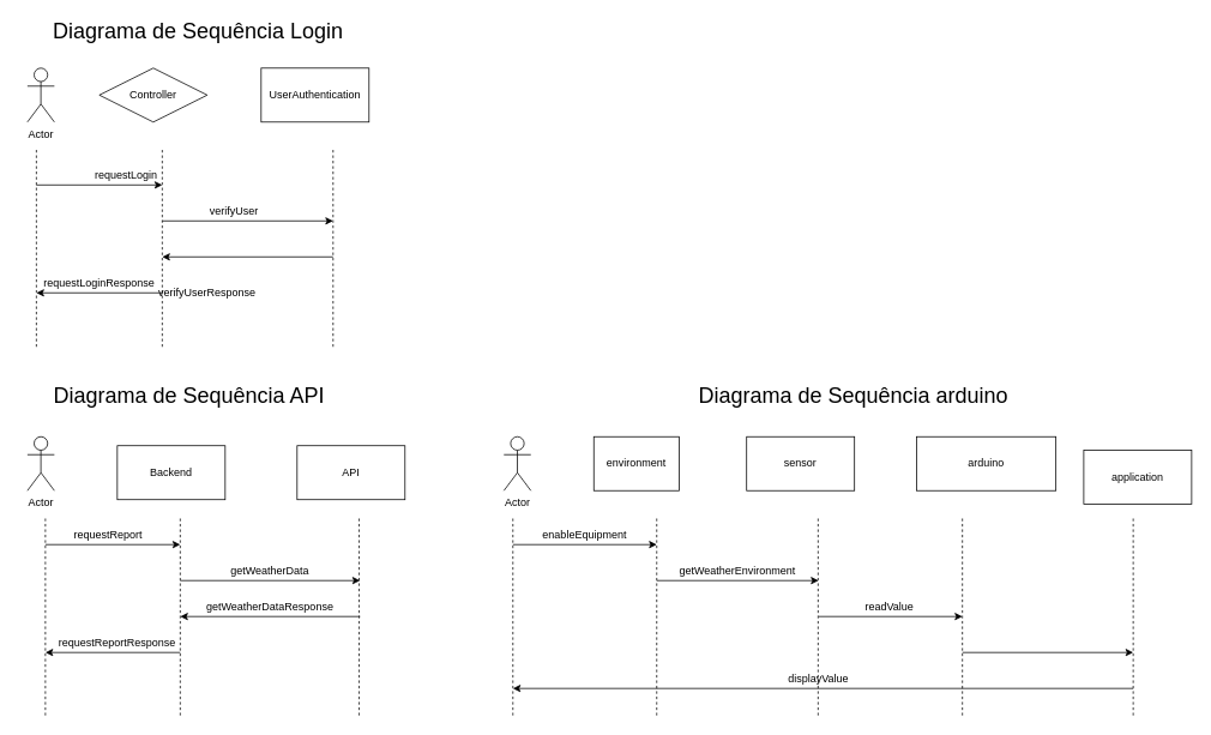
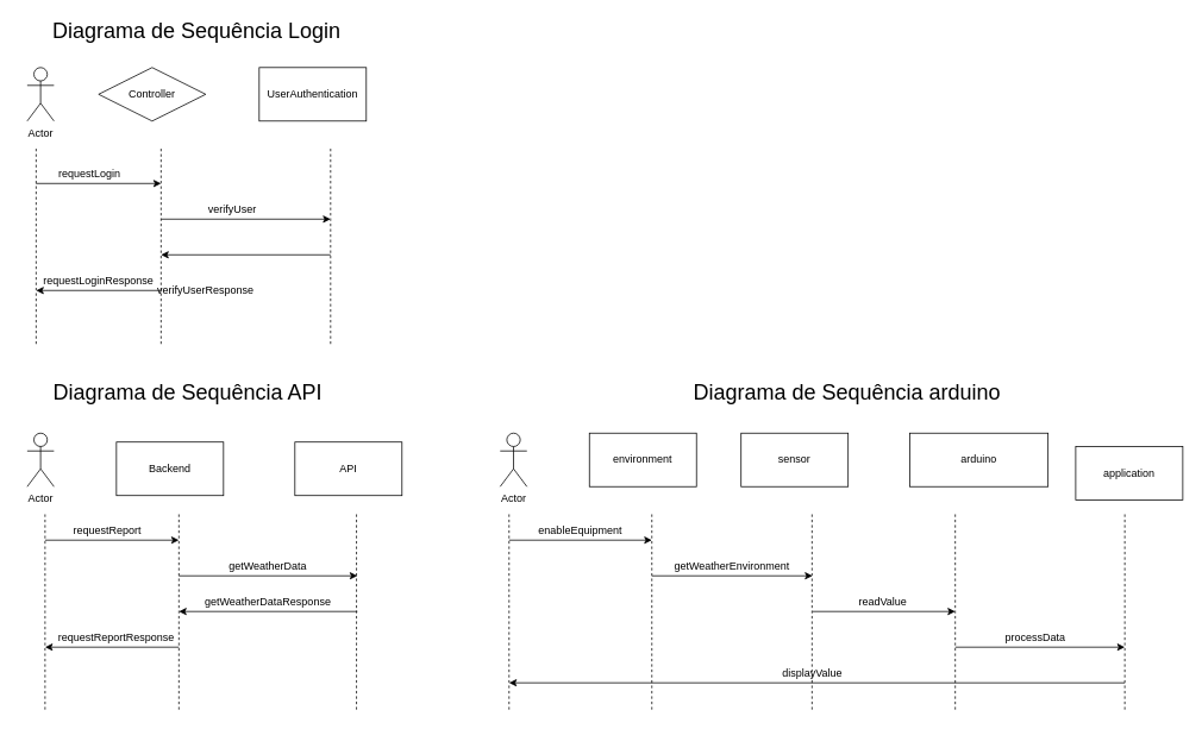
- <mxCell id="13" value="&lt;font style=&quot;font-size: 12px;&quot;&gt;requestLogin&lt;/font&gt;" style="text;html=1;align=center;verticalAlign=middle;whiteSpace=wrap;rounded=0;fontSize=24;" parent="1" vertex="1"><mxGeometry x="110" y="175" width="60" height="30" as="geometry" /></mxCell>
+ <mxCell id="13" value="&lt;font style=&quot;font-size: 12px;&quot;&gt;requestLogin&lt;/font&gt;" style="text;html=1;align=center;verticalAlign=middle;whiteSpace=wrap;rounded=0;fontSize=24;" parent="1" vertex="1"><mxGeometry x="70" y="175" width="60" height="30" as="geometry" /></mxCell>
- <mxCell id="34" value="environment" style="rounded=0;whiteSpace=wrap;html=1;" vertex="1" parent="1"><mxGeometry x="660" y="485" width="95" height="60" as="geometry" /></mxCell>
+ <mxCell id="34" value="environment" style="rounded=0;whiteSpace=wrap;html=1;" vertex="1" parent="1"><mxGeometry x="660" y="485" width="120" height="60" as="geometry" /></mxCell>
+ <mxCell id="50" value="processData" style="text;html=1;strokeColor=none;fillColor=none;align=center;verticalAlign=middle;whiteSpace=wrap;rounded=0;" vertex="1" parent="1"><mxGeometry x="1130" y="700" width="60" height="30" as="geometry" /></mxCell>
